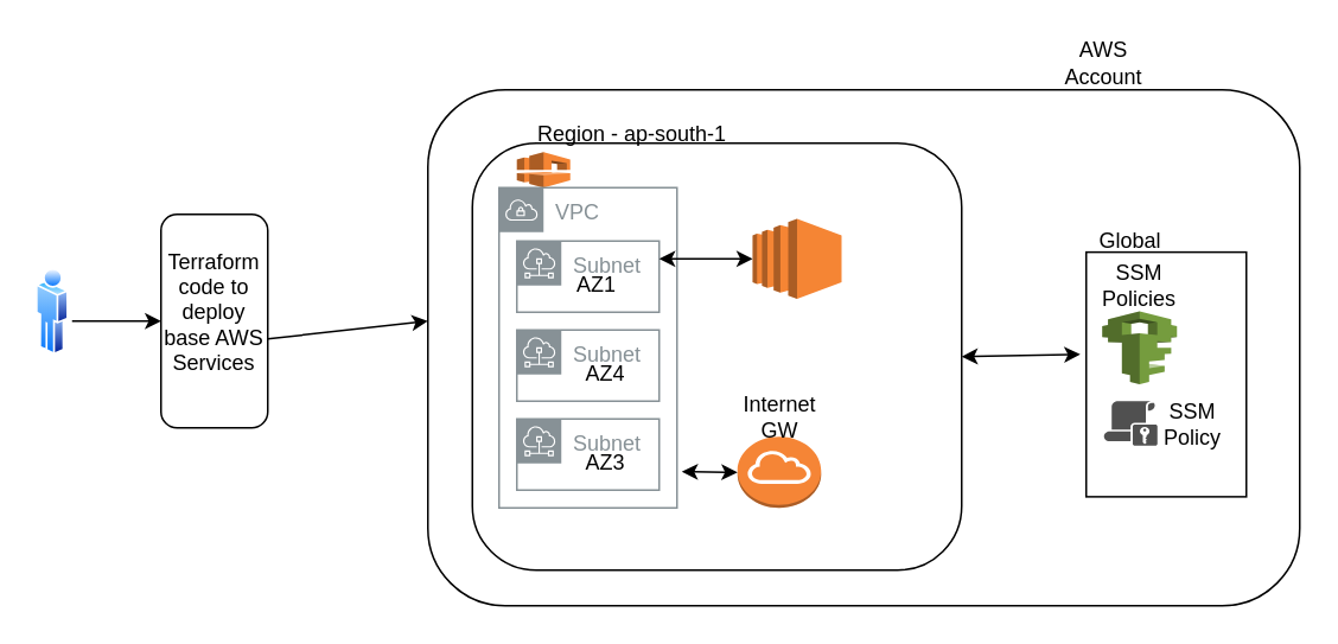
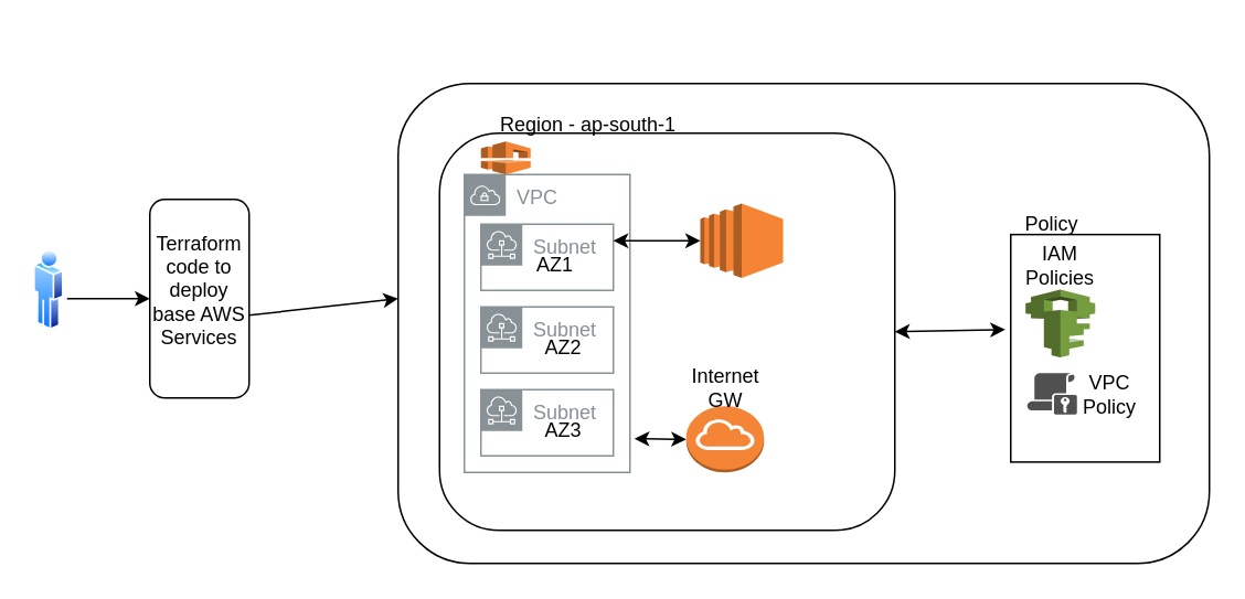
- <mxCell id="3" value="AWS Account" style="text;html=1;strokeColor=none;fillColor=none;align=center;verticalAlign=middle;whiteSpace=wrap;rounded=0;" vertex="1" parent="1"><mxGeometry x="590" y="20" width="60" height="30" as="geometry" /></mxCell>
- <mxCell id="23" value="Global" style="text;html=1;strokeColor=none;fillColor=none;align=center;verticalAlign=middle;whiteSpace=wrap;rounded=0;" vertex="1" parent="1"><mxGeometry x="605" y="120" width="60" height="30" as="geometry" /></mxCell>
+ <mxCell id="23" value="Policy" style="text;html=1;strokeColor=none;fillColor=none;align=center;verticalAlign=middle;whiteSpace=wrap;rounded=0;" vertex="1" parent="1"><mxGeometry x="605" y="120" width="60" height="30" as="geometry" /></mxCell>
- <mxCell id="22" value="SSM Policies" style="text;html=1;strokeColor=none;fillColor=none;align=center;verticalAlign=middle;whiteSpace=wrap;rounded=0;" vertex="1" parent="1"><mxGeometry x="610" y="145" width="60" height="30" as="geometry" /></mxCell>
+ <mxCell id="22" value="IAM Policies" style="text;html=1;strokeColor=none;fillColor=none;align=center;verticalAlign=middle;whiteSpace=wrap;rounded=0;" vertex="1" parent="1"><mxGeometry x="610" y="145" width="60" height="30" as="geometry" /></mxCell>
- <mxCell id="17" value="AZ4" style="text;html=1;strokeColor=none;fillColor=none;align=center;verticalAlign=middle;whiteSpace=wrap;rounded=0;" vertex="1" parent="1"><mxGeometry x="310" y="195" width="60" height="30" as="geometry" /></mxCell>
+ <mxCell id="17" value="AZ2" style="text;html=1;strokeColor=none;fillColor=none;align=center;verticalAlign=middle;whiteSpace=wrap;rounded=0;" vertex="1" parent="1"><mxGeometry x="310" y="195" width="60" height="30" as="geometry" /></mxCell>
- <mxCell id="26" value="SSM Policy" style="text;html=1;strokeColor=none;fillColor=none;align=center;verticalAlign=middle;whiteSpace=wrap;rounded=0;" vertex="1" parent="1"><mxGeometry x="640" y="222.5" width="60" height="30" as="geometry" /></mxCell>
+ <mxCell id="26" value="VPC Policy" style="text;html=1;strokeColor=none;fillColor=none;align=center;verticalAlign=middle;whiteSpace=wrap;rounded=0;" vertex="1" parent="1"><mxGeometry x="640" y="222.5" width="60" height="30" as="geometry" /></mxCell>
